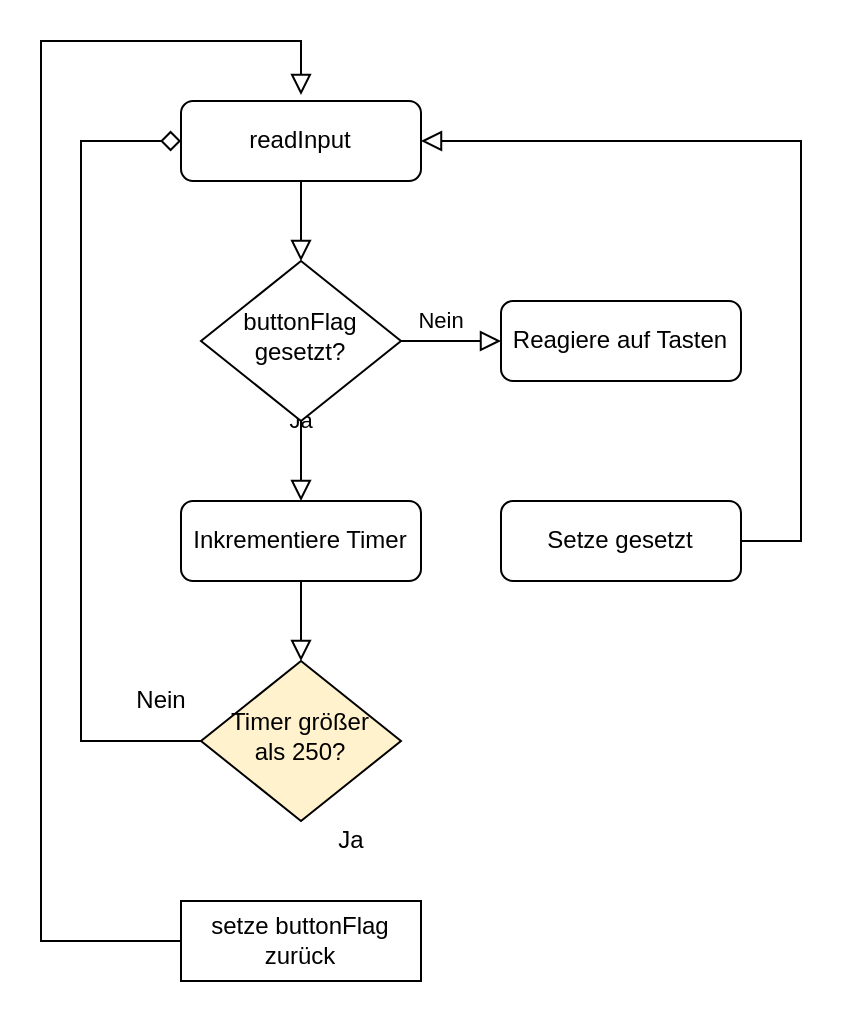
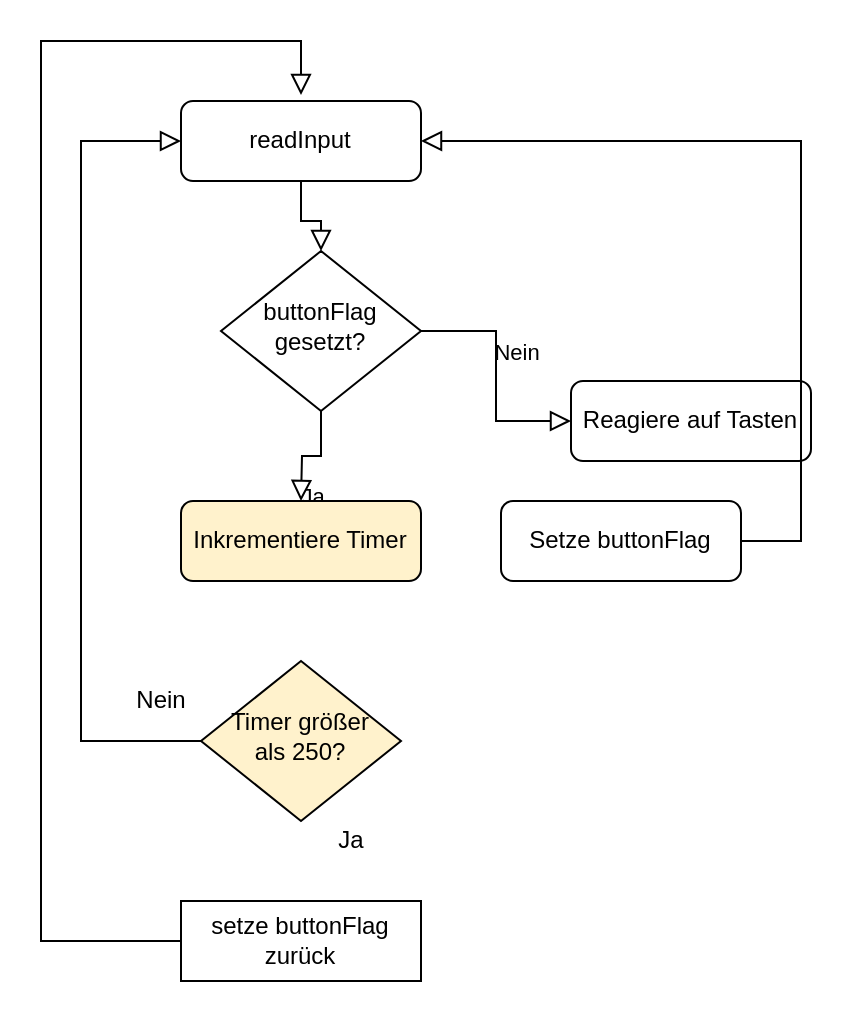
- <mxCell id="12" value="" style="edgeStyle=orthogonalEdgeStyle;rounded=0;orthogonalLoop=1;jettySize=auto;html=1;endArrow=diamond;endFill=0;endSize=8;strokeColor=#000000;fontColor=#FFFFFF;entryX=0;entryY=0.5;entryDx=0;entryDy=0;" parent="1" source="13" target="3" edge="1"><mxGeometry relative="1" as="geometry"><mxPoint x="80" y="80" as="targetPoint" /><Array as="points"><mxPoint x="40" y="370" /><mxPoint x="40" y="70" /></Array></mxGeometry></mxCell>
+ <mxCell id="12" value="" style="edgeStyle=orthogonalEdgeStyle;rounded=0;orthogonalLoop=1;jettySize=auto;html=1;endArrow=block;endFill=0;endSize=8;strokeColor=#000000;fontColor=#FFFFFF;entryX=0;entryY=0.5;entryDx=0;entryDy=0;" parent="1" source="13" target="3" edge="1"><mxGeometry relative="1" as="geometry"><mxPoint x="80" y="80" as="targetPoint" /><Array as="points"><mxPoint x="40" y="370" /><mxPoint x="40" y="70" /></Array></mxGeometry></mxCell>
- <mxCell id="6" value="buttonFlag&lt;br&gt;gesetzt?" style="rhombus;whiteSpace=wrap;html=1;shadow=0;fontFamily=Helvetica;fontSize=12;align=center;strokeWidth=1;spacing=6;spacingTop=-4;" parent="1" vertex="1"><mxGeometry x="100" y="130" width="100" height="80" as="geometry" /></mxCell>
+ <mxCell id="6" value="buttonFlag&lt;br&gt;gesetzt?" style="rhombus;whiteSpace=wrap;html=1;shadow=0;fontFamily=Helvetica;fontSize=12;align=center;strokeWidth=1;spacing=6;spacingTop=-4;" parent="1" vertex="1"><mxGeometry x="110" y="125" width="100" height="80" as="geometry" /></mxCell>
- <mxCell id="7" value="Reagiere auf Tasten" style="rounded=1;whiteSpace=wrap;html=1;fontSize=12;glass=0;strokeWidth=1;shadow=0;" parent="1" vertex="1"><mxGeometry x="250" y="150" width="120" height="40" as="geometry" /></mxCell>
+ <mxCell id="7" value="Reagiere auf Tasten" style="rounded=1;whiteSpace=wrap;html=1;fontSize=12;glass=0;strokeWidth=1;shadow=0;" parent="1" vertex="1"><mxGeometry x="285" y="190" width="120" height="40" as="geometry" /></mxCell>
- <mxCell id="11" value="Inkrementiere Timer" style="rounded=1;whiteSpace=wrap;html=1;fontSize=12;glass=0;strokeWidth=1;shadow=0;" parent="1" vertex="1"><mxGeometry x="90" y="250" width="120" height="40" as="geometry" /></mxCell>
+ <mxCell id="11" value="Inkrementiere Timer" style="rounded=1;whiteSpace=wrap;html=1;fontSize=12;glass=0;strokeWidth=1;shadow=0;fillColor=#fff2cc;" parent="1" vertex="1"><mxGeometry x="90" y="250" width="120" height="40" as="geometry" /></mxCell>
- <mxCell id="9" value="Setze gesetzt" style="rounded=1;whiteSpace=wrap;html=1;fontSize=12;glass=0;strokeWidth=1;shadow=0;" vertex="1" parent="1"><mxGeometry x="250" y="250" width="120" height="40" as="geometry" /></mxCell>
+ <mxCell id="9" value="Setze buttonFlag" style="rounded=1;whiteSpace=wrap;html=1;fontSize=12;glass=0;strokeWidth=1;shadow=0;" vertex="1" parent="1"><mxGeometry x="250" y="250" width="120" height="40" as="geometry" /></mxCell>
- <mxCell id="10" value="" style="edgeStyle=orthogonalEdgeStyle;rounded=0;orthogonalLoop=1;jettySize=auto;html=1;fontColor=#FFFFFF;endArrow=block;endFill=0;endSize=8;" parent="1" source="11" target="13" edge="1"><mxGeometry relative="1" as="geometry" /></mxCell>
